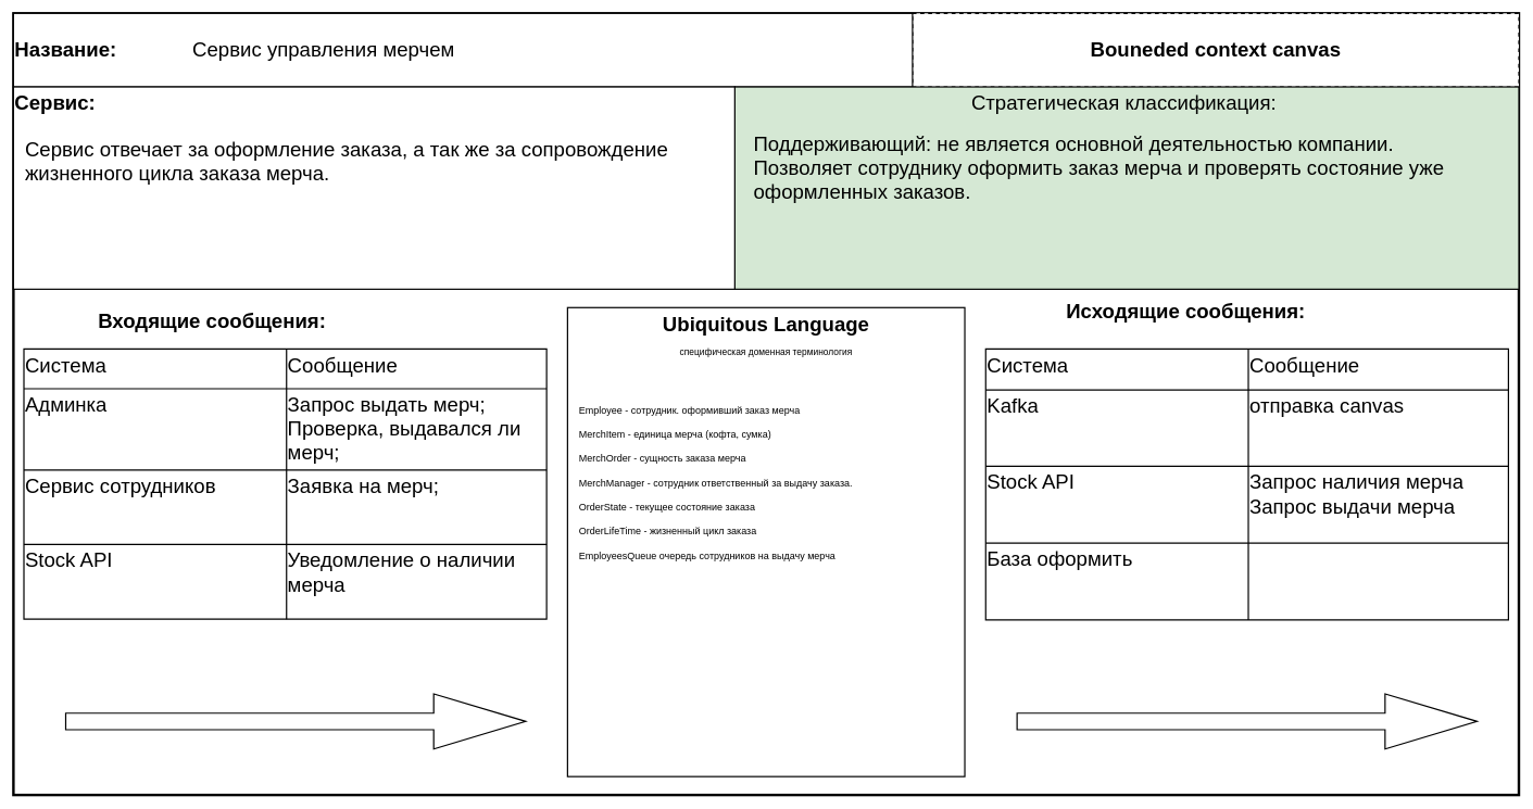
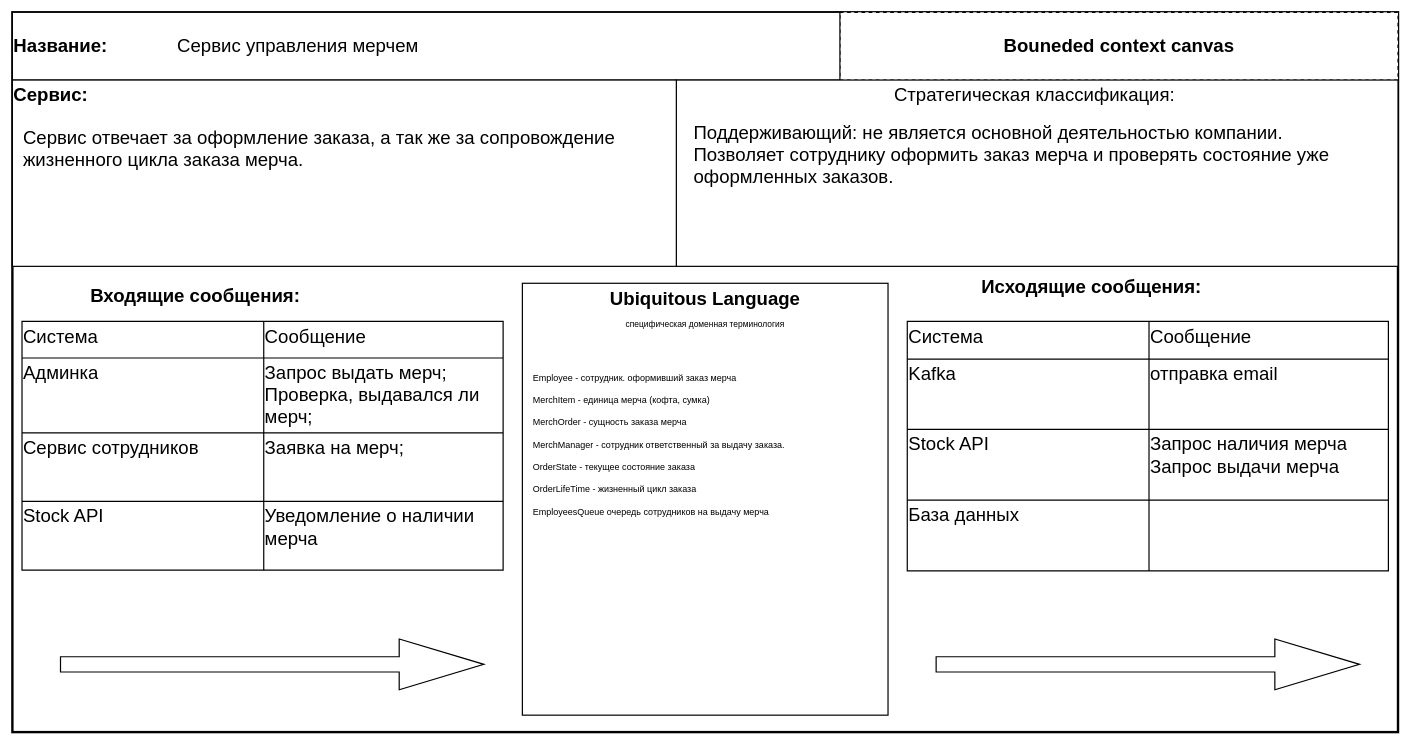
- <mxCell id="43" value="&lt;font style=&quot;font-size: 31px&quot;&gt;Стратегическая классификация:&amp;nbsp;&lt;/font&gt;" style="rounded=0;whiteSpace=wrap;html=1;shadow=0;strokeColor=default;strokeWidth=2;verticalAlign=top;spacingRight=0;spacing=2;sketch=0;fillColor=#d5e8d4;" parent="36" vertex="1"><mxGeometry x="1106.875" y="112.941" width="1203.125" height="310.588" as="geometry" /></mxCell>
+ <mxCell id="43" value="&lt;font style=&quot;font-size: 31px&quot;&gt;Стратегическая классификация:&amp;nbsp;&lt;/font&gt;" style="rounded=0;whiteSpace=wrap;html=1;shadow=0;strokeColor=default;strokeWidth=2;verticalAlign=top;spacingRight=0;spacing=2;sketch=0;" parent="36" vertex="1"><mxGeometry x="1106.875" y="112.941" width="1203.125" height="310.588" as="geometry" /></mxCell>
- <mxCell id="28" value="отправка canvas" style="shape=partialRectangle;html=1;whiteSpace=wrap;connectable=0;fillColor=none;top=0;left=0;bottom=0;right=0;overflow=hidden;pointerEvents=1;rounded=0;shadow=0;glass=0;sketch=0;fontSize=31;strokeColor=default;strokeWidth=2;align=left;verticalAlign=top;" parent="26" vertex="1"><mxGeometry x="403" width="399" height="117" as="geometry"><mxRectangle width="399" height="117" as="alternateBounds" /></mxGeometry></mxCell>
+ <mxCell id="28" value="отправка email" style="shape=partialRectangle;html=1;whiteSpace=wrap;connectable=0;fillColor=none;top=0;left=0;bottom=0;right=0;overflow=hidden;pointerEvents=1;rounded=0;shadow=0;glass=0;sketch=0;fontSize=31;strokeColor=default;strokeWidth=2;align=left;verticalAlign=top;" parent="26" vertex="1"><mxGeometry x="403" width="399" height="117" as="geometry"><mxRectangle width="399" height="117" as="alternateBounds" /></mxGeometry></mxCell>
- <mxCell id="33" value="База оформить" style="shape=partialRectangle;html=1;whiteSpace=wrap;connectable=0;fillColor=none;top=0;left=0;bottom=0;right=0;overflow=hidden;pointerEvents=1;rounded=0;shadow=0;glass=0;sketch=0;fontSize=31;strokeColor=default;strokeWidth=2;align=left;verticalAlign=top;" vertex="1" parent="32"><mxGeometry width="403" height="118" as="geometry"><mxRectangle width="403" height="118" as="alternateBounds" /></mxGeometry></mxCell>
+ <mxCell id="33" value="База данных" style="shape=partialRectangle;html=1;whiteSpace=wrap;connectable=0;fillColor=none;top=0;left=0;bottom=0;right=0;overflow=hidden;pointerEvents=1;rounded=0;shadow=0;glass=0;sketch=0;fontSize=31;strokeColor=default;strokeWidth=2;align=left;verticalAlign=top;" vertex="1" parent="32"><mxGeometry width="403" height="118" as="geometry"><mxRectangle width="403" height="118" as="alternateBounds" /></mxGeometry></mxCell>
